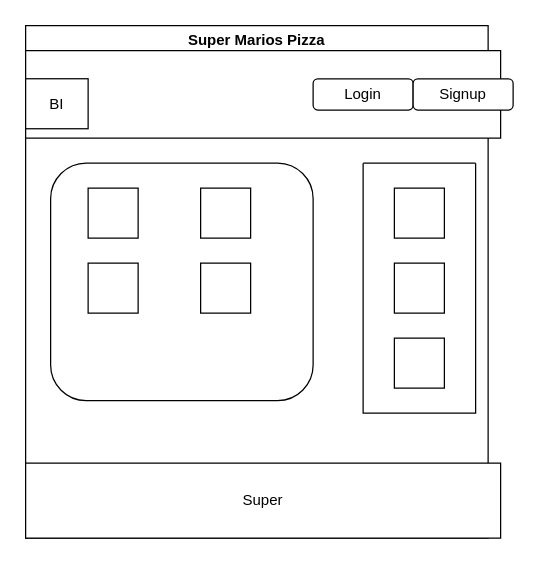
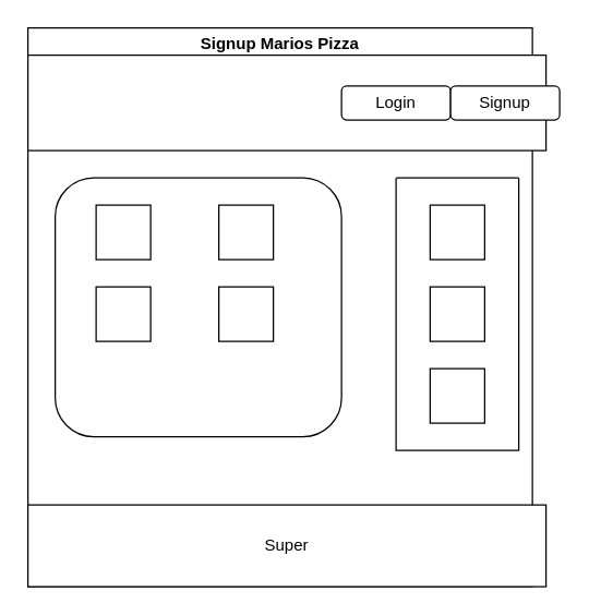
- <mxCell id="2" value="Super Marios Pizza" style="swimlane;whiteSpace=wrap;html=1;" vertex="1" parent="1"><mxGeometry x="20" y="20" width="370" height="410" as="geometry" /></mxCell>
+ <mxCell id="2" value="Signup Marios Pizza" style="swimlane;whiteSpace=wrap;html=1;" vertex="1" parent="1"><mxGeometry x="20" y="20" width="370" height="410" as="geometry" /></mxCell>
- <mxCell id="5" value="BI" style="rounded=0;whiteSpace=wrap;html=1;" vertex="1" parent="2"><mxGeometry y="42.5" width="50" height="40" as="geometry" /></mxCell>
